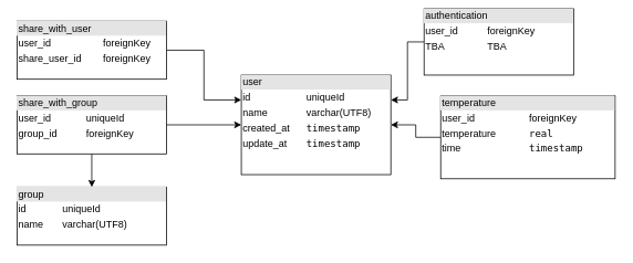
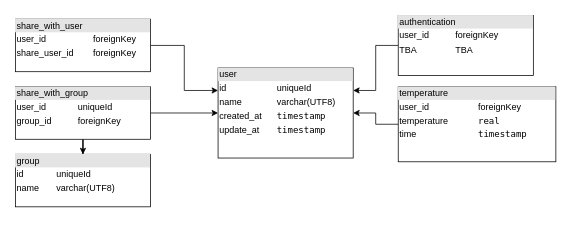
- <mxCell id="12" value="&lt;div style=&quot;box-sizing: border-box ; width: 100% ; background: #e4e4e4 ; padding: 2px&quot;&gt;authentication&lt;/div&gt;&lt;table style=&quot;width: 100% ; font-size: 1em&quot; cellspacing=&quot;0&quot; cellpadding=&quot;2&quot;&gt;&lt;tbody&gt;&lt;tr&gt;&lt;td&gt;user_id&lt;/td&gt;&lt;td&gt;foreignKey&lt;/td&gt;&lt;/tr&gt;&lt;tr&gt;&lt;td&gt;TBA&lt;/td&gt;&lt;td&gt;TBA&lt;/td&gt;&lt;/tr&gt;&lt;tr&gt;&lt;td&gt;&lt;br&gt;&lt;/td&gt;&lt;td&gt;&lt;br&gt;&lt;/td&gt;&lt;/tr&gt;&lt;/tbody&gt;&lt;/table&gt;" style="verticalAlign=top;align=left;overflow=fill;html=1;" parent="1" vertex="1"><mxGeometry x="510" y="10" width="180" height="80" as="geometry" /></mxCell>
+ <mxCell id="12" value="&lt;div style=&quot;box-sizing: border-box ; width: 100% ; background: #e4e4e4 ; padding: 2px&quot;&gt;authentication&lt;/div&gt;&lt;table style=&quot;width: 100% ; font-size: 1em&quot; cellspacing=&quot;0&quot; cellpadding=&quot;2&quot;&gt;&lt;tbody&gt;&lt;tr&gt;&lt;td&gt;user_id&lt;/td&gt;&lt;td&gt;foreignKey&lt;/td&gt;&lt;/tr&gt;&lt;tr&gt;&lt;td&gt;TBA&lt;/td&gt;&lt;td&gt;TBA&lt;/td&gt;&lt;/tr&gt;&lt;tr&gt;&lt;td&gt;&lt;br&gt;&lt;/td&gt;&lt;td&gt;&lt;br&gt;&lt;/td&gt;&lt;/tr&gt;&lt;/tbody&gt;&lt;/table&gt;" style="verticalAlign=top;align=left;overflow=fill;html=1;" parent="1" vertex="1"><mxGeometry x="530" y="20" width="180" height="80" as="geometry" /></mxCell>
- <mxCell id="10" value="&lt;div style=&quot;box-sizing: border-box ; width: 100% ; background: #e4e4e4 ; padding: 2px&quot;&gt;group&lt;/div&gt;&lt;table style=&quot;width: 100% ; font-size: 1em&quot; cellspacing=&quot;0&quot; cellpadding=&quot;2&quot;&gt;&lt;tbody&gt;&lt;tr&gt;&lt;td&gt;id&lt;br&gt;&lt;/td&gt;&lt;td&gt;uniqueId&lt;/td&gt;&lt;/tr&gt;&lt;tr&gt;&lt;td&gt;name&lt;/td&gt;&lt;td&gt;varchar(UTF8)&lt;/td&gt;&lt;/tr&gt;&lt;tr&gt;&lt;td&gt;&lt;br&gt;&lt;/td&gt;&lt;td&gt;&lt;br&gt;&lt;/td&gt;&lt;/tr&gt;&lt;/tbody&gt;&lt;/table&gt;" style="verticalAlign=top;align=left;overflow=fill;html=1;" parent="1" vertex="1"><mxGeometry x="20" y="225" width="180" height="70" as="geometry" /></mxCell>
+ <mxCell id="10" value="&lt;div style=&quot;box-sizing: border-box ; width: 100% ; background: #e4e4e4 ; padding: 2px&quot;&gt;group&lt;/div&gt;&lt;table style=&quot;width: 100% ; font-size: 1em&quot; cellspacing=&quot;0&quot; cellpadding=&quot;2&quot;&gt;&lt;tbody&gt;&lt;tr&gt;&lt;td&gt;id&lt;br&gt;&lt;/td&gt;&lt;td&gt;uniqueId&lt;/td&gt;&lt;/tr&gt;&lt;tr&gt;&lt;td&gt;name&lt;/td&gt;&lt;td&gt;varchar(UTF8)&lt;/td&gt;&lt;/tr&gt;&lt;tr&gt;&lt;td&gt;&lt;br&gt;&lt;/td&gt;&lt;td&gt;&lt;br&gt;&lt;/td&gt;&lt;/tr&gt;&lt;/tbody&gt;&lt;/table&gt;" style="verticalAlign=top;align=left;overflow=fill;html=1;" parent="1" vertex="1"><mxGeometry x="20" y="205" width="180" height="70" as="geometry" /></mxCell>
